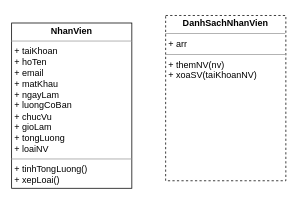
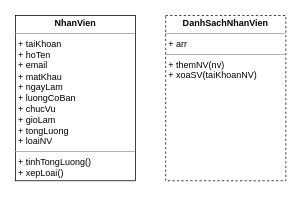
- <mxCell id="2" value="&lt;p style=&quot;margin:0px;margin-top:4px;text-align:center;&quot;&gt;&lt;b&gt;NhanVien&lt;/b&gt;&lt;/p&gt;&lt;hr size=&quot;1&quot;&gt;&lt;p style=&quot;margin:0px;margin-left:4px;&quot;&gt;+ taiKhoan&lt;/p&gt;&lt;p style=&quot;margin:0px;margin-left:4px;&quot;&gt;+ hoTen&lt;/p&gt;&lt;p style=&quot;margin:0px;margin-left:4px;&quot;&gt;+ email&lt;/p&gt;&lt;p style=&quot;margin:0px;margin-left:4px;&quot;&gt;+ matKhau&lt;/p&gt;&lt;p style=&quot;margin:0px;margin-left:4px;&quot;&gt;+ ngayLam&lt;/p&gt;&lt;p style=&quot;margin:0px;margin-left:4px;&quot;&gt;+ luongCoBan&lt;/p&gt;&lt;p style=&quot;margin:0px;margin-left:4px;&quot;&gt;+ chucVu&lt;/p&gt;&lt;p style=&quot;margin:0px;margin-left:4px;&quot;&gt;+ gioLam&lt;/p&gt;&lt;p style=&quot;margin:0px;margin-left:4px;&quot;&gt;+ tongLuong&lt;/p&gt;&lt;p style=&quot;margin:0px;margin-left:4px;&quot;&gt;+ loaiNV&lt;/p&gt;&lt;hr size=&quot;1&quot;&gt;&lt;p style=&quot;margin:0px;margin-left:4px;&quot;&gt;+ tinhTongLuong()&lt;/p&gt;&lt;p style=&quot;margin:0px;margin-left:4px;&quot;&gt;+ xepLoai()&lt;/p&gt;" style="verticalAlign=top;align=left;overflow=fill;fontSize=12;fontFamily=Helvetica;html=1;whiteSpace=wrap;" vertex="1" parent="1"><mxGeometry x="15" y="30" width="160" height="220" as="geometry" /></mxCell>
+ <mxCell id="2" value="&lt;p style=&quot;margin:0px;margin-top:4px;text-align:center;&quot;&gt;&lt;b&gt;NhanVien&lt;/b&gt;&lt;/p&gt;&lt;hr size=&quot;1&quot;&gt;&lt;p style=&quot;margin:0px;margin-left:4px;&quot;&gt;+ taiKhoan&lt;/p&gt;&lt;p style=&quot;margin:0px;margin-left:4px;&quot;&gt;+ hoTen&lt;/p&gt;&lt;p style=&quot;margin:0px;margin-left:4px;&quot;&gt;+ email&lt;/p&gt;&lt;p style=&quot;margin:0px;margin-left:4px;&quot;&gt;+ matKhau&lt;/p&gt;&lt;p style=&quot;margin:0px;margin-left:4px;&quot;&gt;+ ngayLam&lt;/p&gt;&lt;p style=&quot;margin:0px;margin-left:4px;&quot;&gt;+ luongCoBan&lt;/p&gt;&lt;p style=&quot;margin:0px;margin-left:4px;&quot;&gt;+ chucVu&lt;/p&gt;&lt;p style=&quot;margin:0px;margin-left:4px;&quot;&gt;+ gioLam&lt;/p&gt;&lt;p style=&quot;margin:0px;margin-left:4px;&quot;&gt;+ tongLuong&lt;/p&gt;&lt;p style=&quot;margin:0px;margin-left:4px;&quot;&gt;+ loaiNV&lt;/p&gt;&lt;hr size=&quot;1&quot;&gt;&lt;p style=&quot;margin:0px;margin-left:4px;&quot;&gt;+ tinhTongLuong()&lt;/p&gt;&lt;p style=&quot;margin:0px;margin-left:4px;&quot;&gt;+ xepLoai()&lt;/p&gt;" style="verticalAlign=top;align=left;overflow=fill;fontSize=12;fontFamily=Helvetica;html=1;whiteSpace=wrap;" vertex="1" parent="1"><mxGeometry x="20" y="20" width="160" height="220" as="geometry" /></mxCell>
